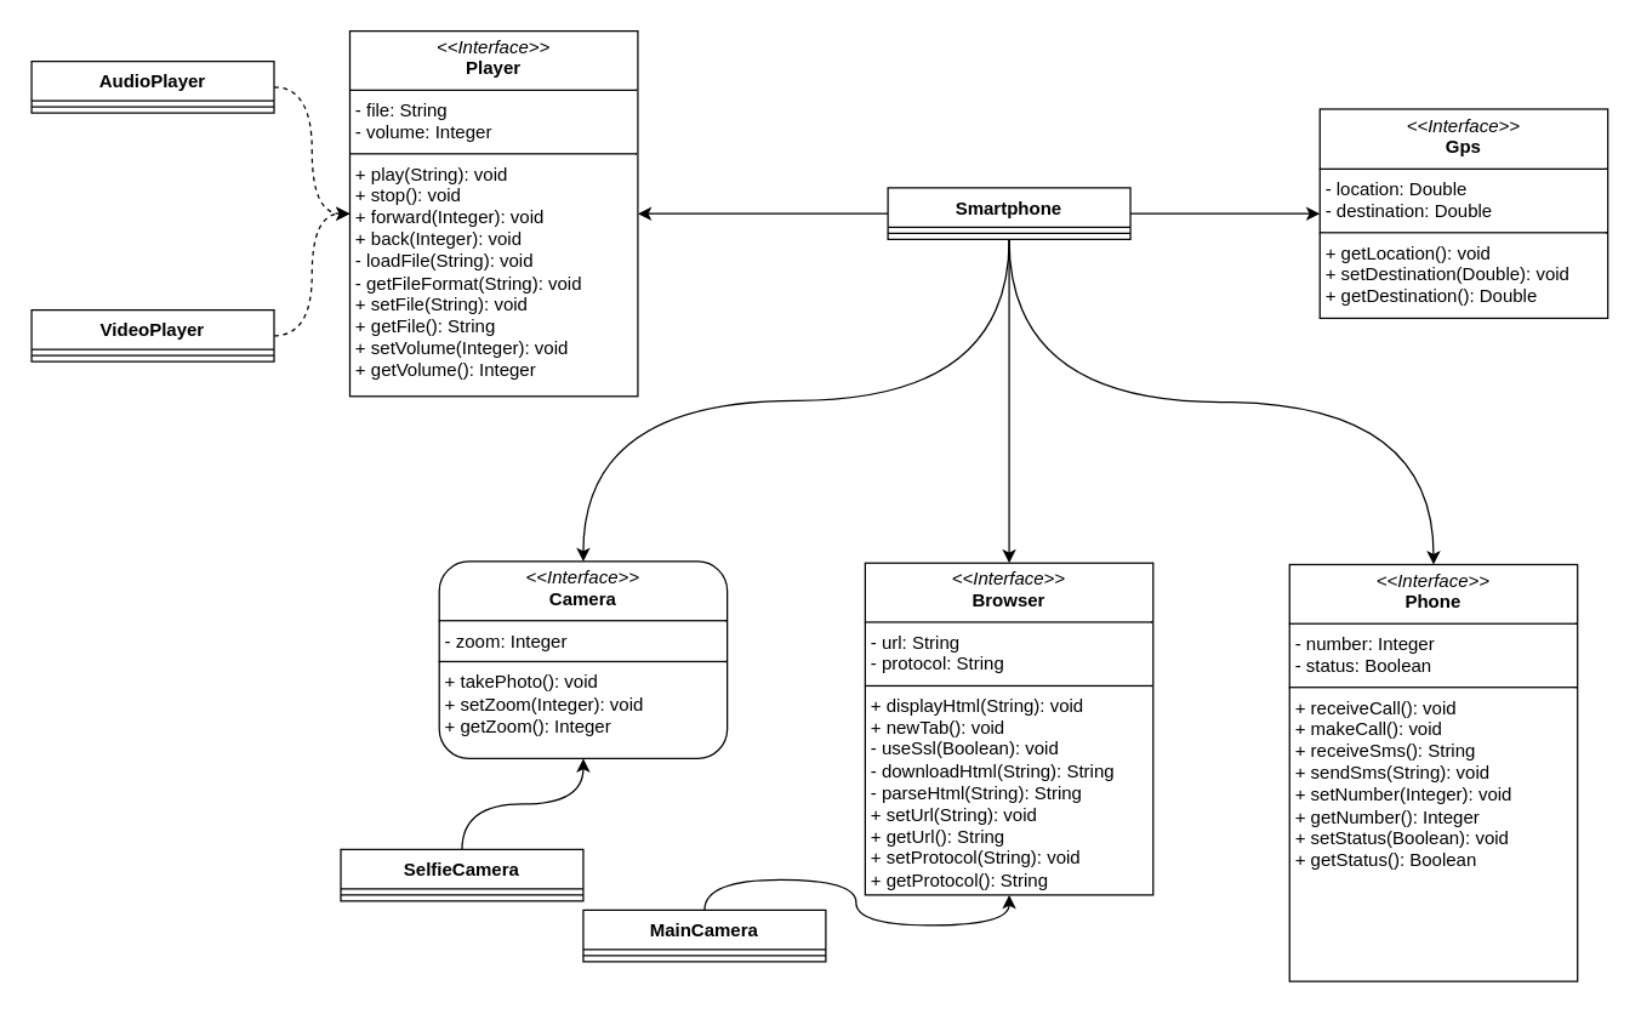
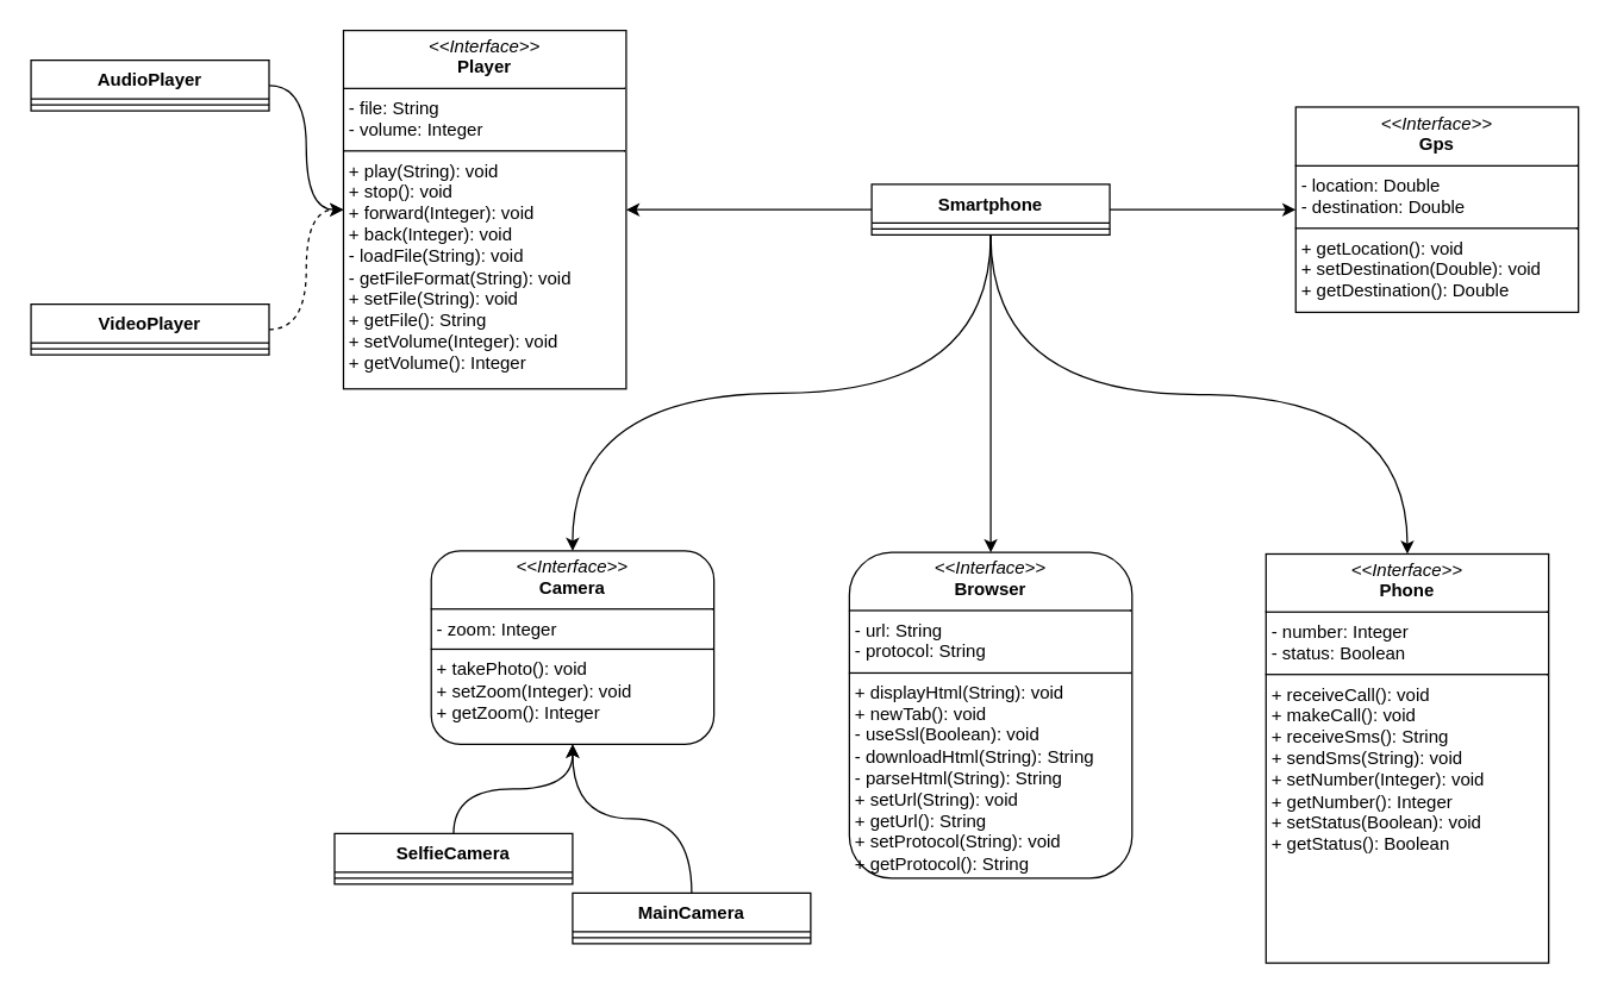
- <mxCell id="10" style="edgeStyle=orthogonalEdgeStyle;curved=1;rounded=0;orthogonalLoop=1;jettySize=auto;html=1;exitX=1;exitY=0.5;exitDx=0;exitDy=0;entryX=0;entryY=0.5;entryDx=0;entryDy=0;dashed=1;" edge="1" parent="1" source="11" target="2"><mxGeometry relative="1" as="geometry"><mxPoint x="50" y="600" as="targetPoint" /></mxGeometry></mxCell>
+ <mxCell id="10" style="edgeStyle=orthogonalEdgeStyle;curved=1;rounded=0;orthogonalLoop=1;jettySize=auto;html=1;exitX=1;exitY=0.5;exitDx=0;exitDy=0;entryX=0;entryY=0.5;entryDx=0;entryDy=0;" edge="1" parent="1" source="11" target="2"><mxGeometry relative="1" as="geometry"><mxPoint x="50" y="600" as="targetPoint" /></mxGeometry></mxCell>
- <mxCell id="17" value="&lt;p style=&quot;margin:0px;margin-top:4px;text-align:center;&quot;&gt;&lt;i&gt;&amp;lt;&amp;lt;Interface&amp;gt;&amp;gt;&lt;/i&gt;&lt;br&gt;&lt;b&gt;Browser&lt;/b&gt;&lt;/p&gt;&lt;hr size=&quot;1&quot; style=&quot;border-style:solid;&quot;&gt;&lt;p style=&quot;margin:0px;margin-left:4px;&quot;&gt;- url: String&lt;br&gt;- protocol: String&lt;/p&gt;&lt;hr size=&quot;1&quot; style=&quot;border-style:solid;&quot;&gt;&lt;p style=&quot;margin:0px;margin-left:4px;&quot;&gt;+ displayHtml(String): void&lt;br&gt;&lt;/p&gt;&lt;p style=&quot;margin:0px;margin-left:4px;&quot;&gt;+ newTab(): void&lt;/p&gt;&lt;p style=&quot;margin:0px;margin-left:4px;&quot;&gt;- useSsl(Boolean): void&lt;/p&gt;&lt;p style=&quot;margin:0px;margin-left:4px;&quot;&gt;- downloadHtml(String): String&lt;/p&gt;&lt;p style=&quot;margin:0px;margin-left:4px;&quot;&gt;- parseHtml(String): String&lt;/p&gt;&lt;p style=&quot;margin:0px;margin-left:4px;&quot;&gt;+ setUrl(String): void&lt;/p&gt;&lt;p style=&quot;margin:0px;margin-left:4px;&quot;&gt;+ getUrl(): String&lt;/p&gt;&lt;p style=&quot;margin:0px;margin-left:4px;&quot;&gt;+ setProtocol(String): void&lt;/p&gt;&lt;p style=&quot;margin:0px;margin-left:4px;&quot;&gt;+ getProtocol(): String&lt;/p&gt;" style="verticalAlign=top;align=left;overflow=fill;html=1;whiteSpace=wrap;" vertex="1" parent="1"><mxGeometry x="570" y="371" width="190" height="219" as="geometry" /></mxCell>
+ <mxCell id="17" value="&lt;p style=&quot;margin:0px;margin-top:4px;text-align:center;&quot;&gt;&lt;i&gt;&amp;lt;&amp;lt;Interface&amp;gt;&amp;gt;&lt;/i&gt;&lt;br&gt;&lt;b&gt;Browser&lt;/b&gt;&lt;/p&gt;&lt;hr size=&quot;1&quot; style=&quot;border-style:solid;&quot;&gt;&lt;p style=&quot;margin:0px;margin-left:4px;&quot;&gt;- url: String&lt;br&gt;- protocol: String&lt;/p&gt;&lt;hr size=&quot;1&quot; style=&quot;border-style:solid;&quot;&gt;&lt;p style=&quot;margin:0px;margin-left:4px;&quot;&gt;+ displayHtml(String): void&lt;br&gt;&lt;/p&gt;&lt;p style=&quot;margin:0px;margin-left:4px;&quot;&gt;+ newTab(): void&lt;/p&gt;&lt;p style=&quot;margin:0px;margin-left:4px;&quot;&gt;- useSsl(Boolean): void&lt;/p&gt;&lt;p style=&quot;margin:0px;margin-left:4px;&quot;&gt;- downloadHtml(String): String&lt;/p&gt;&lt;p style=&quot;margin:0px;margin-left:4px;&quot;&gt;- parseHtml(String): String&lt;/p&gt;&lt;p style=&quot;margin:0px;margin-left:4px;&quot;&gt;+ setUrl(String): void&lt;/p&gt;&lt;p style=&quot;margin:0px;margin-left:4px;&quot;&gt;+ getUrl(): String&lt;/p&gt;&lt;p style=&quot;margin:0px;margin-left:4px;&quot;&gt;+ setProtocol(String): void&lt;/p&gt;&lt;p style=&quot;margin:0px;margin-left:4px;&quot;&gt;+ getProtocol(): String&lt;/p&gt;" style="verticalAlign=top;align=left;overflow=fill;html=1;whiteSpace=wrap;rounded=1;" vertex="1" parent="1"><mxGeometry x="570" y="371" width="190" height="219" as="geometry" /></mxCell>
- <mxCell id="7" style="edgeStyle=orthogonalEdgeStyle;curved=1;rounded=0;orthogonalLoop=1;jettySize=auto;html=1;exitX=0.5;exitY=0;exitDx=0;exitDy=0;" edge="1" parent="1" source="8" target="17"><mxGeometry relative="1" as="geometry" /></mxCell>
+ <mxCell id="7" style="edgeStyle=orthogonalEdgeStyle;curved=1;rounded=0;orthogonalLoop=1;jettySize=auto;html=1;exitX=0.5;exitY=0;exitDx=0;exitDy=0;entryX=0.5;entryY=1;entryDx=0;entryDy=0;" edge="1" parent="1" source="8" target="3"><mxGeometry relative="1" as="geometry" /></mxCell>
